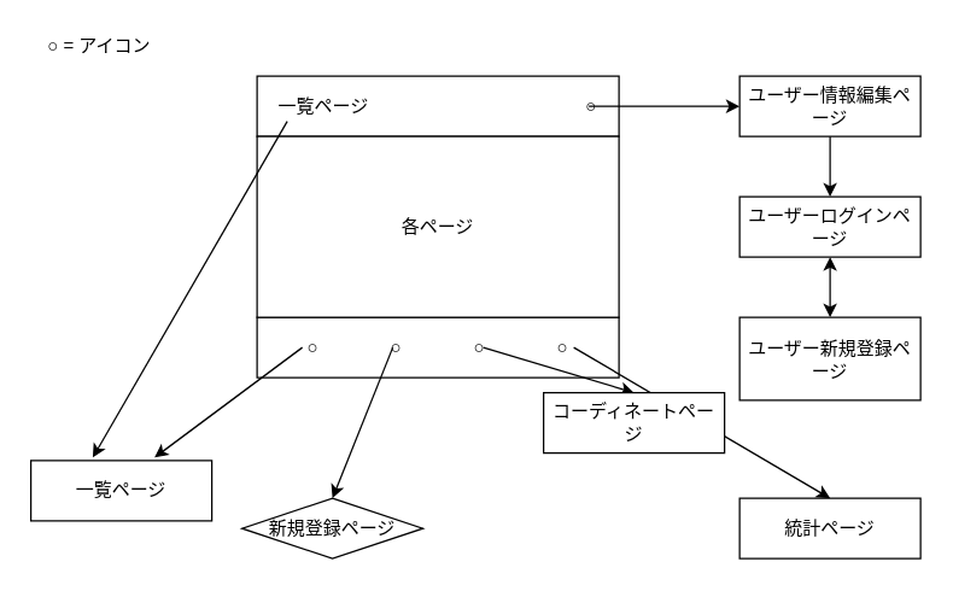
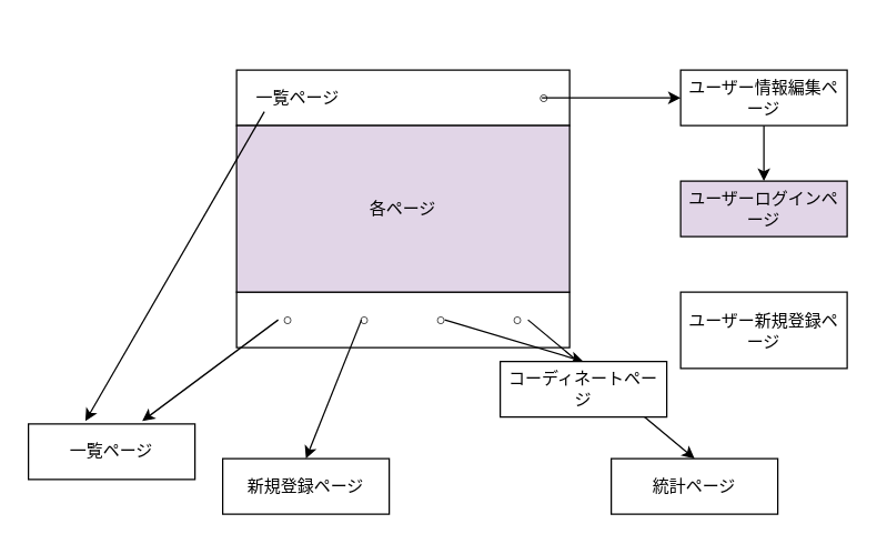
- <mxCell id="20" value="○ = アイコン" style="text;html=1;align=center;verticalAlign=middle;resizable=0;points=[];autosize=1;strokeColor=none;fillColor=none;fontColor=#000000;" vertex="1" parent="1"><mxGeometry x="20" y="20" width="90" height="20" as="geometry" /></mxCell>
- <mxCell id="4" value="各ページ" style="rounded=0;whiteSpace=wrap;html=1;shadow=0;labelBackgroundColor=none;fontColor=#000000;strokeColor=default;" vertex="1" parent="1"><mxGeometry x="170" y="90" width="240" height="120" as="geometry" /></mxCell>
+ <mxCell id="4" value="各ページ" style="rounded=0;whiteSpace=wrap;html=1;shadow=0;labelBackgroundColor=none;fontColor=#000000;strokeColor=default;fillColor=#e1d5e7;" vertex="1" parent="1"><mxGeometry x="170" y="90" width="240" height="120" as="geometry" /></mxCell>
- <mxCell id="5" value="ユーザーログインページ" style="rounded=0;whiteSpace=wrap;html=1;shadow=0;labelBackgroundColor=none;fontColor=#000000;strokeColor=default;" vertex="1" parent="1"><mxGeometry x="490" y="130" width="120" height="40" as="geometry" /></mxCell>
+ <mxCell id="5" value="ユーザーログインページ" style="rounded=0;whiteSpace=wrap;html=1;shadow=0;labelBackgroundColor=none;fontColor=#000000;strokeColor=default;fillColor=#e1d5e7;" vertex="1" parent="1"><mxGeometry x="490" y="130" width="120" height="40" as="geometry" /></mxCell>
- <mxCell id="9" value="" style="endArrow=classic;html=1;fontColor=#000000;elbow=vertical;entryX=0.5;entryY=0;entryDx=0;entryDy=0;exitX=0.5;exitY=1;exitDx=0;exitDy=0;verticalAlign=middle;startArrow=classic;startFill=1;endFill=1;" edge="1" parent="1" source="5" target="6"><mxGeometry width="50" height="50" relative="1" as="geometry"><mxPoint x="610" y="150" as="sourcePoint" /><mxPoint x="630" y="150" as="targetPoint" /></mxGeometry></mxCell>
- <mxCell id="17" value="新規登録ページ" style="rhombus;whiteSpace=wrap;html=1;shadow=0;labelBackgroundColor=none;fontColor=#000000;strokeColor=default;" vertex="1" parent="1"><mxGeometry x="160" y="330" width="120" height="40" as="geometry" /></mxCell>
+ <mxCell id="17" value="新規登録ページ" style="rounded=0;whiteSpace=wrap;html=1;shadow=0;labelBackgroundColor=none;fontColor=#000000;strokeColor=default;" vertex="1" parent="1"><mxGeometry x="160" y="330" width="120" height="40" as="geometry" /></mxCell>
- <mxCell id="15" value="統計ページ" style="rounded=0;whiteSpace=wrap;html=1;shadow=0;labelBackgroundColor=none;fontColor=#000000;strokeColor=default;" vertex="1" parent="1"><mxGeometry x="490" y="330" width="120" height="40" as="geometry" /></mxCell>
+ <mxCell id="15" value="統計ページ" style="rounded=0;whiteSpace=wrap;html=1;shadow=0;labelBackgroundColor=none;fontColor=#000000;strokeColor=default;" vertex="1" parent="1"><mxGeometry x="440" y="330" width="120" height="40" as="geometry" /></mxCell>
